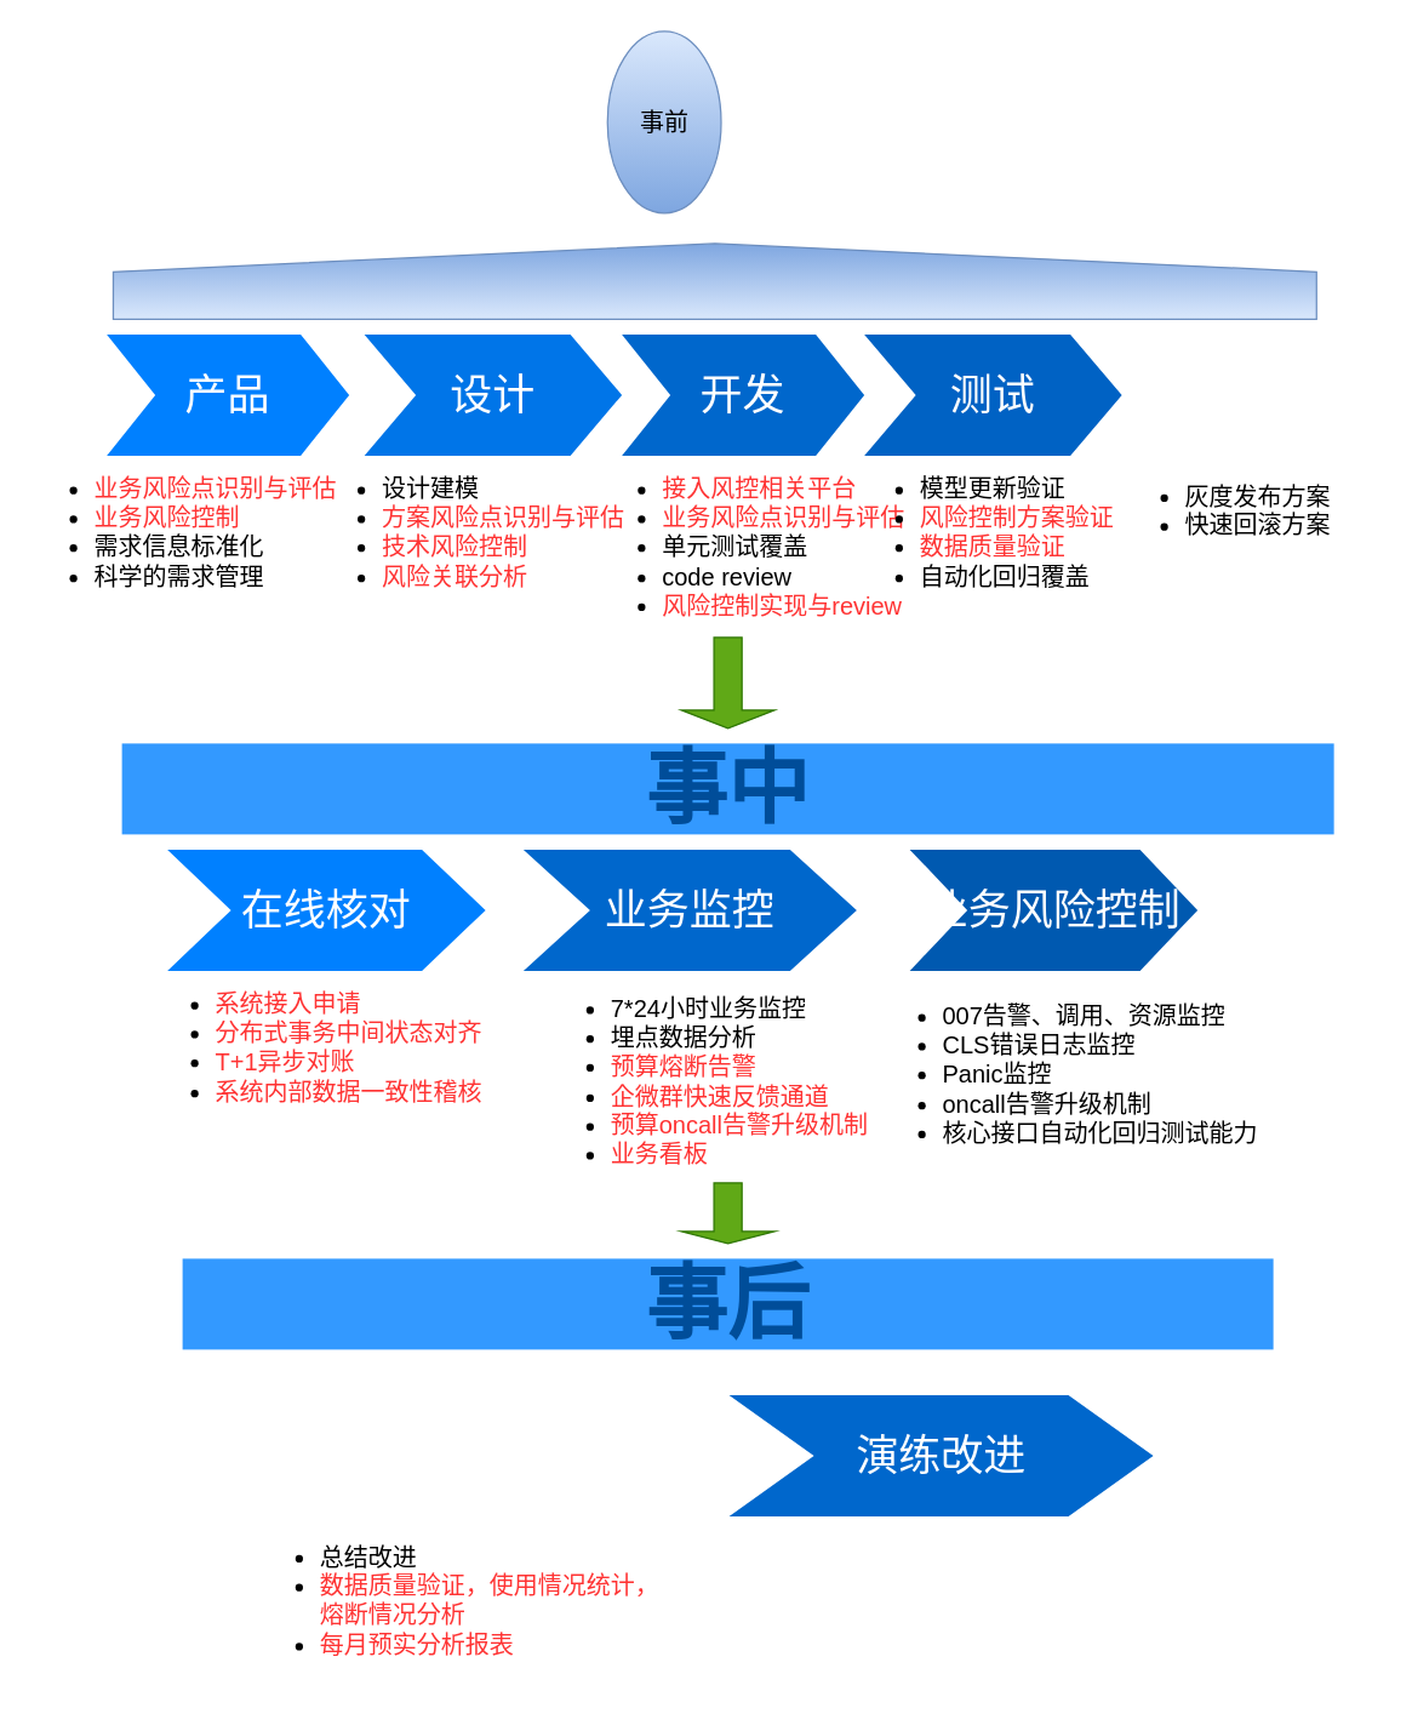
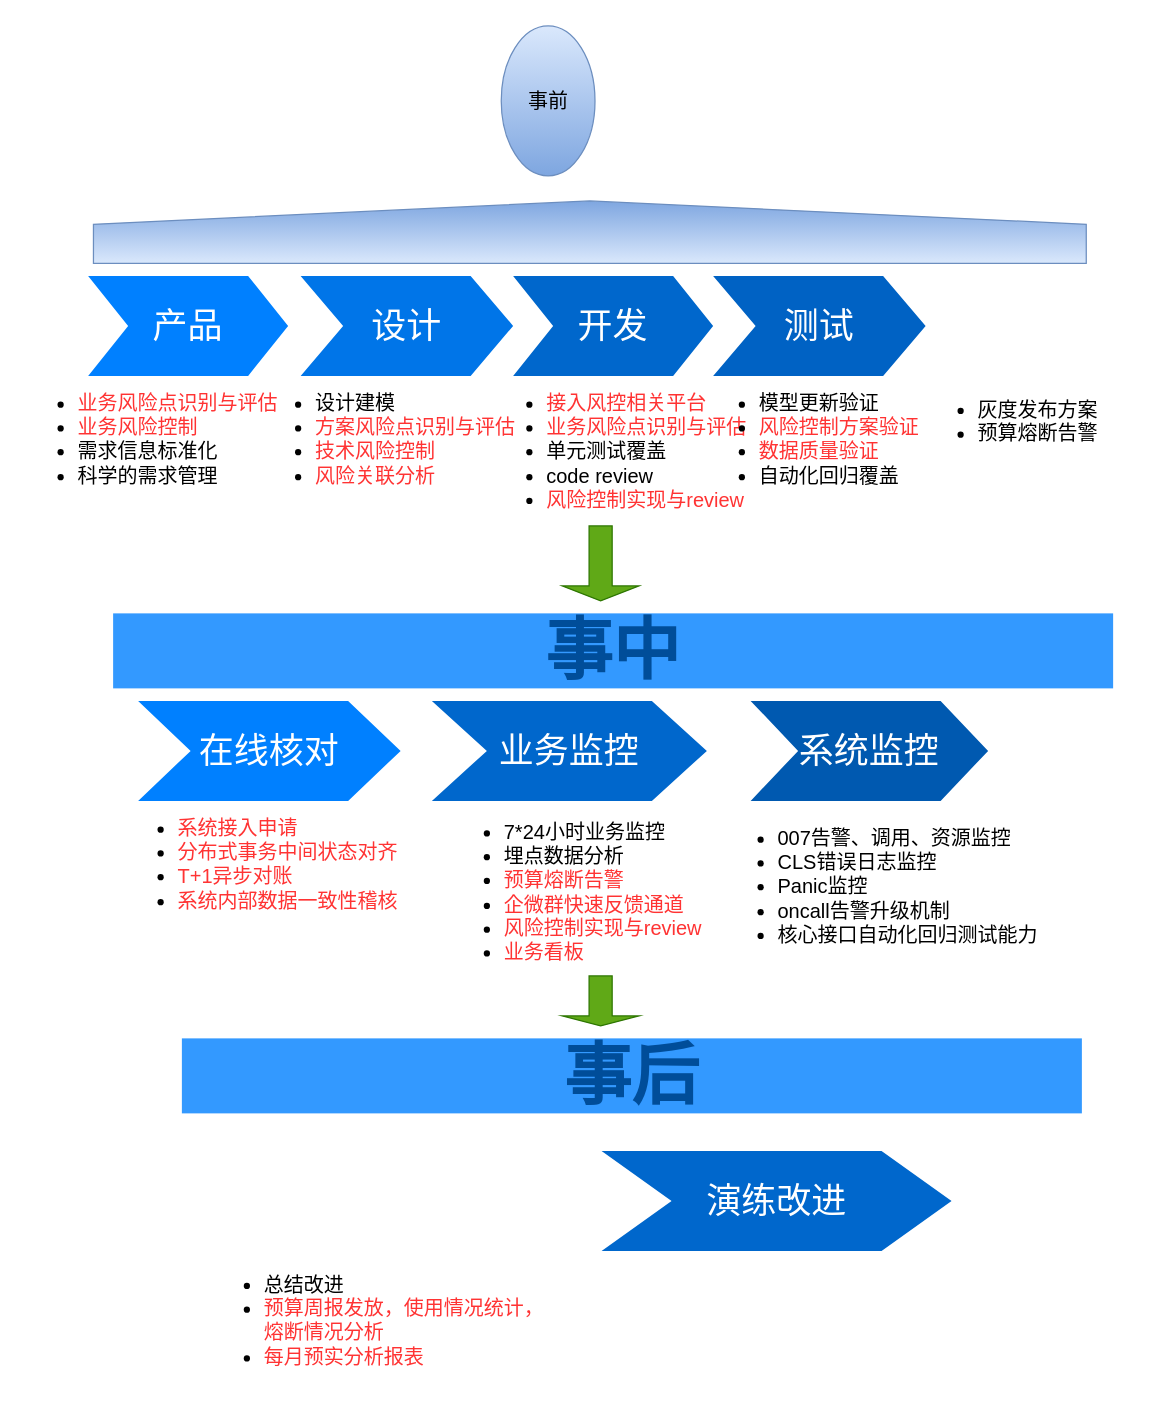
- <mxCell id="10" value="&lt;ul style=&quot;font-size: 16px&quot;&gt;&lt;li&gt;&lt;font style=&quot;font-size: 16px&quot;&gt;灰度发布方案&lt;/font&gt;&lt;/li&gt;&lt;li&gt;&lt;font style=&quot;font-size: 16px&quot;&gt;快速回滚方案&lt;/font&gt;&lt;/li&gt;&lt;/ul&gt;" style="text;spacingTop=-5;fillColor=#ffffff;whiteSpace=wrap;html=1;align=left;fontSize=12;fontFamily=Helvetica;fillColor=none;strokeColor=none;" parent="1" vertex="1"><mxGeometry x="740" y="300" width="170" height="75" as="geometry" /></mxCell>
+ <mxCell id="10" value="&lt;ul style=&quot;font-size: 16px&quot;&gt;&lt;li&gt;&lt;font style=&quot;font-size: 16px&quot;&gt;灰度发布方案&lt;/font&gt;&lt;/li&gt;&lt;li&gt;&lt;font style=&quot;font-size: 16px&quot;&gt;预算熔断告警&lt;/font&gt;&lt;/li&gt;&lt;/ul&gt;" style="text;spacingTop=-5;fillColor=#ffffff;whiteSpace=wrap;html=1;align=left;fontSize=12;fontFamily=Helvetica;fillColor=none;strokeColor=none;" parent="1" vertex="1"><mxGeometry x="740" y="300" width="170" height="75" as="geometry" /></mxCell>
- <mxCell id="14" value="事中" style="text;html=1;strokeColor=none;fillColor=#3399FF;align=center;verticalAlign=middle;whiteSpace=wrap;fontSize=54;fontStyle=1;fontColor=#004D99;" parent="1" vertex="1"><mxGeometry x="80" y="490" width="800" height="60" as="geometry" /></mxCell>
+ <mxCell id="14" value="事中" style="text;html=1;strokeColor=none;fillColor=#3399FF;align=center;verticalAlign=middle;whiteSpace=wrap;fontSize=54;fontStyle=1;fontColor=#004D99;" parent="1" vertex="1"><mxGeometry x="90" y="490" width="800" height="60" as="geometry" /></mxCell>
- <mxCell id="13" value="业务风险控制" style="shape=step;whiteSpace=wrap;html=1;fontSize=28;fillColor=#0059B0;fontColor=#FFFFFF;strokeColor=none;" parent="1" vertex="1"><mxGeometry x="600" y="560" width="190" height="80" as="geometry" /></mxCell>
+ <mxCell id="13" value="系统监控" style="shape=step;whiteSpace=wrap;html=1;fontSize=28;fillColor=#0059B0;fontColor=#FFFFFF;strokeColor=none;" parent="1" vertex="1"><mxGeometry x="600" y="560" width="190" height="80" as="geometry" /></mxCell>
- <mxCell id="16" value="&lt;ul style=&quot;font-size: 16px&quot;&gt;&lt;li&gt;&lt;span&gt;7*24小时业务监控&lt;/span&gt;&lt;/li&gt;&lt;li&gt;埋点数据分析&lt;/li&gt;&lt;li&gt;&lt;font color=&quot;#ff3333&quot; style=&quot;font-size: 16px&quot;&gt;预算熔断告警&lt;/font&gt;&lt;/li&gt;&lt;li&gt;&lt;font color=&quot;#ff3333&quot; style=&quot;font-size: 16px&quot;&gt;企微群快速反馈通道&lt;/font&gt;&lt;/li&gt;&lt;li&gt;&lt;font color=&quot;#ff3333&quot; style=&quot;font-size: 16px&quot;&gt;预算oncall告警升级机制&lt;/font&gt;&lt;/li&gt;&lt;li&gt;&lt;font color=&quot;#ff3333&quot; style=&quot;font-size: 16px&quot;&gt;业务看板&lt;/font&gt;&lt;/li&gt;&lt;/ul&gt;" style="text;spacingTop=-5;fillColor=#ffffff;whiteSpace=wrap;html=1;align=left;fontSize=12;fontFamily=Helvetica;fillColor=none;strokeColor=none;" parent="1" vertex="1"><mxGeometry x="361" y="637.5" width="219" height="110" as="geometry" /></mxCell>
+ <mxCell id="16" value="&lt;ul style=&quot;font-size: 16px&quot;&gt;&lt;li&gt;&lt;span&gt;7*24小时业务监控&lt;/span&gt;&lt;/li&gt;&lt;li&gt;埋点数据分析&lt;/li&gt;&lt;li&gt;&lt;font color=&quot;#ff3333&quot; style=&quot;font-size: 16px&quot;&gt;预算熔断告警&lt;/font&gt;&lt;/li&gt;&lt;li&gt;&lt;font color=&quot;#ff3333&quot; style=&quot;font-size: 16px&quot;&gt;企微群快速反馈通道&lt;/font&gt;&lt;/li&gt;&lt;li&gt;&lt;font color=&quot;#ff3333&quot; style=&quot;font-size: 16px&quot;&gt;风险控制实现与review&lt;/font&gt;&lt;/li&gt;&lt;li&gt;&lt;font color=&quot;#ff3333&quot; style=&quot;font-size: 16px&quot;&gt;业务看板&lt;/font&gt;&lt;/li&gt;&lt;/ul&gt;" style="text;spacingTop=-5;fillColor=#ffffff;whiteSpace=wrap;html=1;align=left;fontSize=12;fontFamily=Helvetica;fillColor=none;strokeColor=none;" parent="1" vertex="1"><mxGeometry x="361" y="637.5" width="219" height="110" as="geometry" /></mxCell>
- <mxCell id="19" value="事后" style="text;html=1;strokeColor=none;fillColor=#3399FF;align=center;verticalAlign=middle;whiteSpace=wrap;fontSize=54;fontStyle=1;fontColor=#004D99;" parent="1" vertex="1"><mxGeometry x="120" y="830" width="720" height="60" as="geometry" /></mxCell>
+ <mxCell id="19" value="事后" style="text;html=1;strokeColor=none;fillColor=#3399FF;align=center;verticalAlign=middle;whiteSpace=wrap;fontSize=54;fontStyle=1;fontColor=#004D99;" parent="1" vertex="1"><mxGeometry x="145" y="830" width="720" height="60" as="geometry" /></mxCell>
- <mxCell id="20" value="&lt;ul style=&quot;font-size: 16px&quot;&gt;&lt;li&gt;总结改进&lt;/li&gt;&lt;li&gt;&lt;font color=&quot;#ff3333&quot; style=&quot;font-size: 16px&quot;&gt;数据质量验证，使用情况统计，熔断情况分析&lt;/font&gt;&lt;/li&gt;&lt;li&gt;&lt;font color=&quot;#ff3333&quot; style=&quot;font-size: 16px&quot;&gt;每月预实分析报表&lt;/font&gt;&lt;/li&gt;&lt;/ul&gt;" style="text;spacingTop=-5;fillColor=#ffffff;whiteSpace=wrap;html=1;align=left;fontSize=12;fontFamily=Helvetica;fillColor=none;strokeColor=none;" parent="1" vertex="1"><mxGeometry x="169.25" y="1000" width="280" height="120" as="geometry" /></mxCell>
+ <mxCell id="20" value="&lt;ul style=&quot;font-size: 16px&quot;&gt;&lt;li&gt;总结改进&lt;/li&gt;&lt;li&gt;&lt;font color=&quot;#ff3333&quot; style=&quot;font-size: 16px&quot;&gt;预算周报发放，使用情况统计，熔断情况分析&lt;/font&gt;&lt;/li&gt;&lt;li&gt;&lt;font color=&quot;#ff3333&quot; style=&quot;font-size: 16px&quot;&gt;每月预实分析报表&lt;/font&gt;&lt;/li&gt;&lt;/ul&gt;" style="text;spacingTop=-5;fillColor=#ffffff;whiteSpace=wrap;html=1;align=left;fontSize=12;fontFamily=Helvetica;fillColor=none;strokeColor=none;" parent="1" vertex="1"><mxGeometry x="169.25" y="1000" width="280" height="120" as="geometry" /></mxCell>
